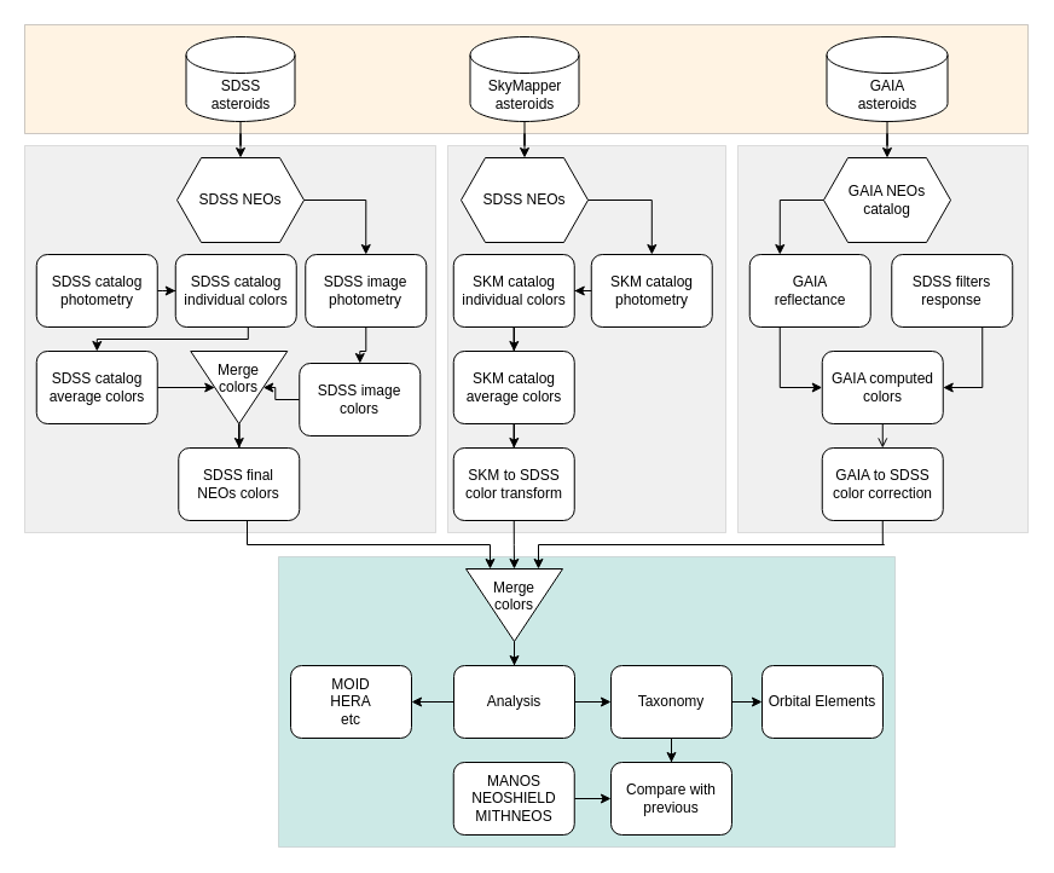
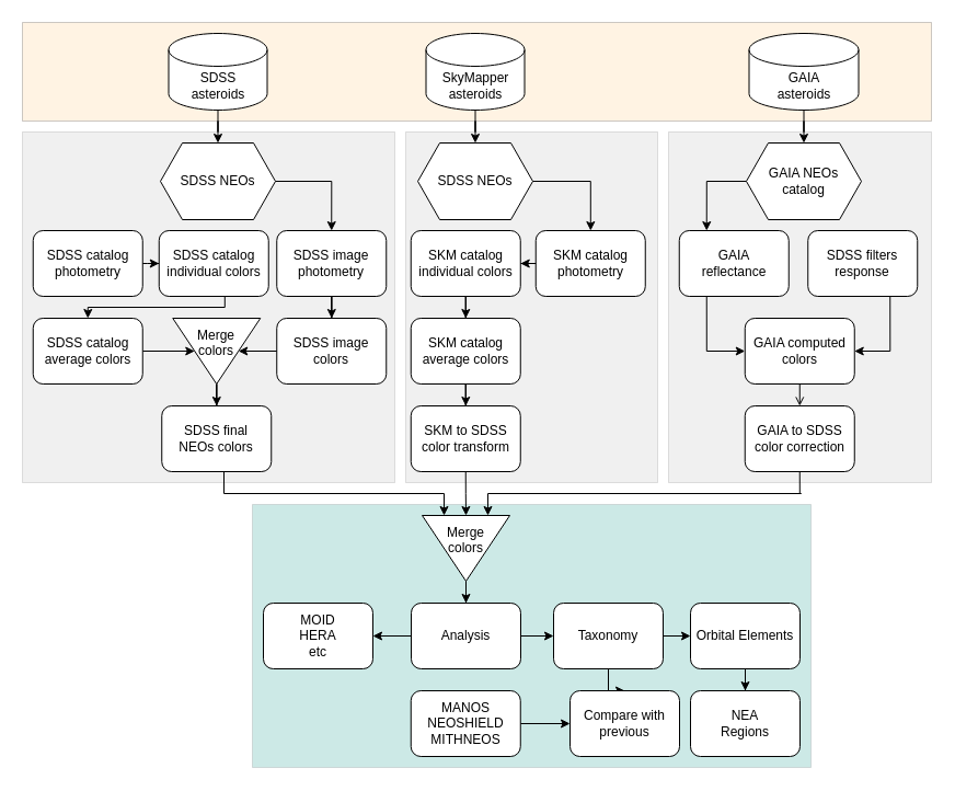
- <mxCell id="22" value="SDSS image colors" style="rounded=1;whiteSpace=wrap;html=1;" parent="1" vertex="1"><mxGeometry x="247.25" y="300" width="100" height="60" as="geometry" /></mxCell>
+ <mxCell id="22" value="SDSS image colors" style="rounded=1;whiteSpace=wrap;html=1;" parent="1" vertex="1"><mxGeometry x="252.25" y="290" width="100" height="60" as="geometry" /></mxCell>
+ <mxCell id="49" value="" style="edgeStyle=orthogonalEdgeStyle;rounded=0;orthogonalLoop=1;jettySize=auto;html=1;" edge="1" parent="1" source="50" target="58"><mxGeometry relative="1" as="geometry" /></mxCell>
- <mxCell id="54" value="Compare with previous" style="rounded=1;whiteSpace=wrap;html=1;" vertex="1" parent="1"><mxGeometry x="505" y="630" width="100" height="60" as="geometry" /></mxCell>
+ <mxCell id="54" value="Compare with previous" style="rounded=1;whiteSpace=wrap;html=1;" vertex="1" parent="1"><mxGeometry x="520" y="630" width="100" height="60" as="geometry" /></mxCell>
+ <mxCell id="58" value="&lt;div&gt;NEA&lt;br&gt;&lt;/div&gt;&lt;div&gt;Regions&lt;/div&gt;" style="rounded=1;whiteSpace=wrap;html=1;" vertex="1" parent="1"><mxGeometry x="630" y="630" width="100" height="60" as="geometry" /></mxCell>
